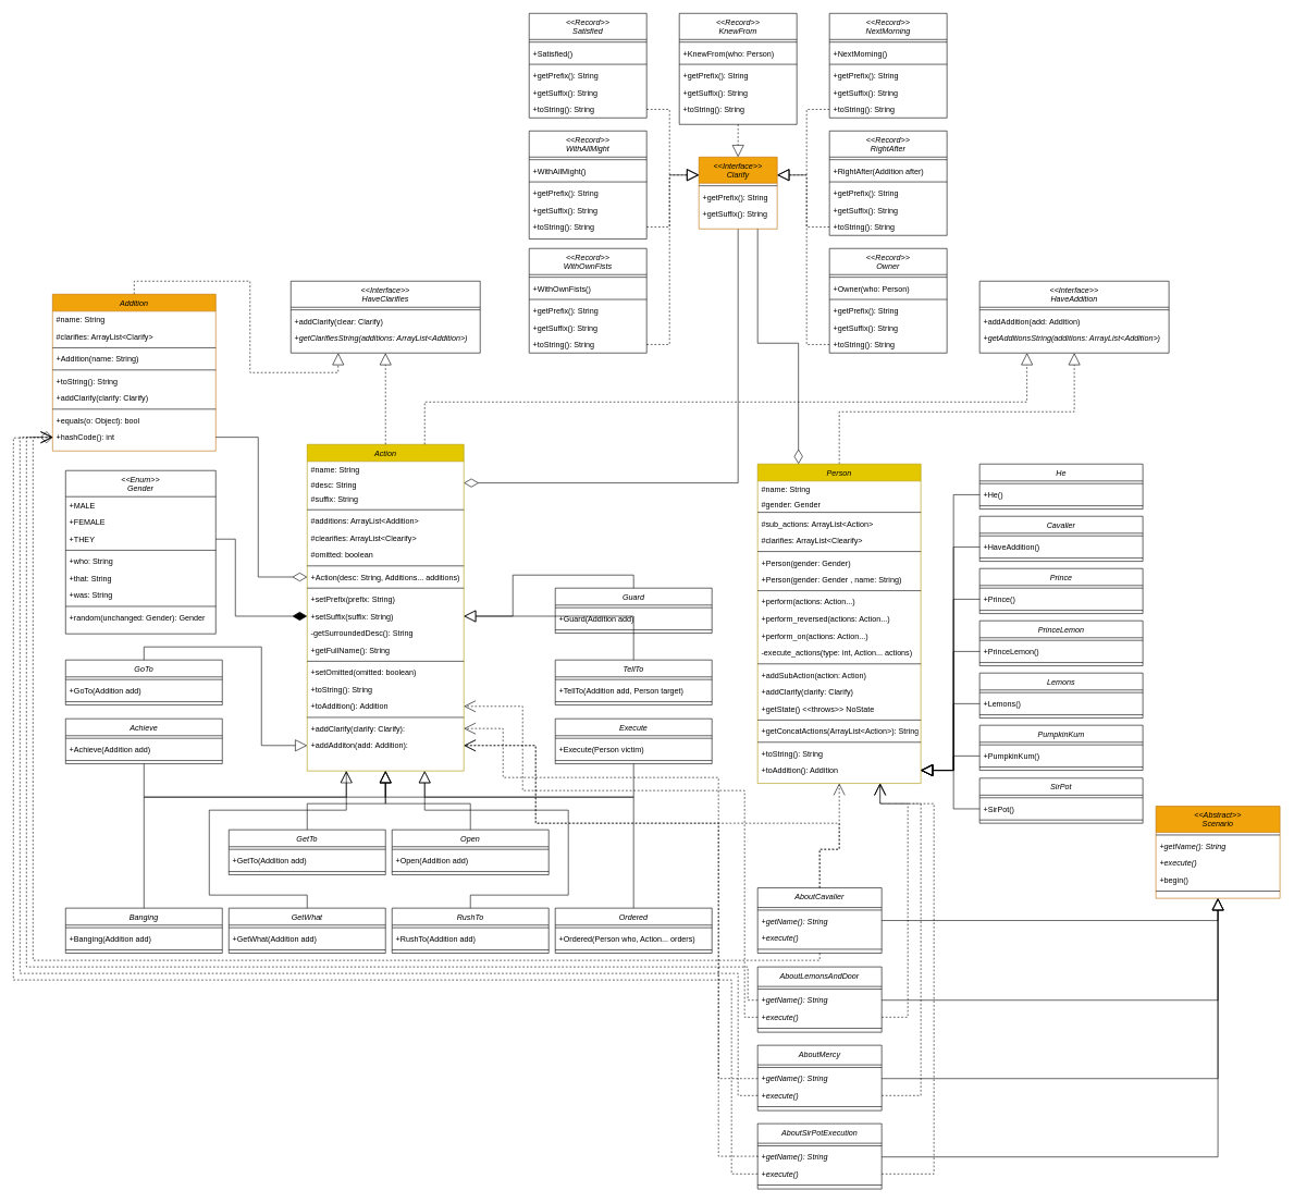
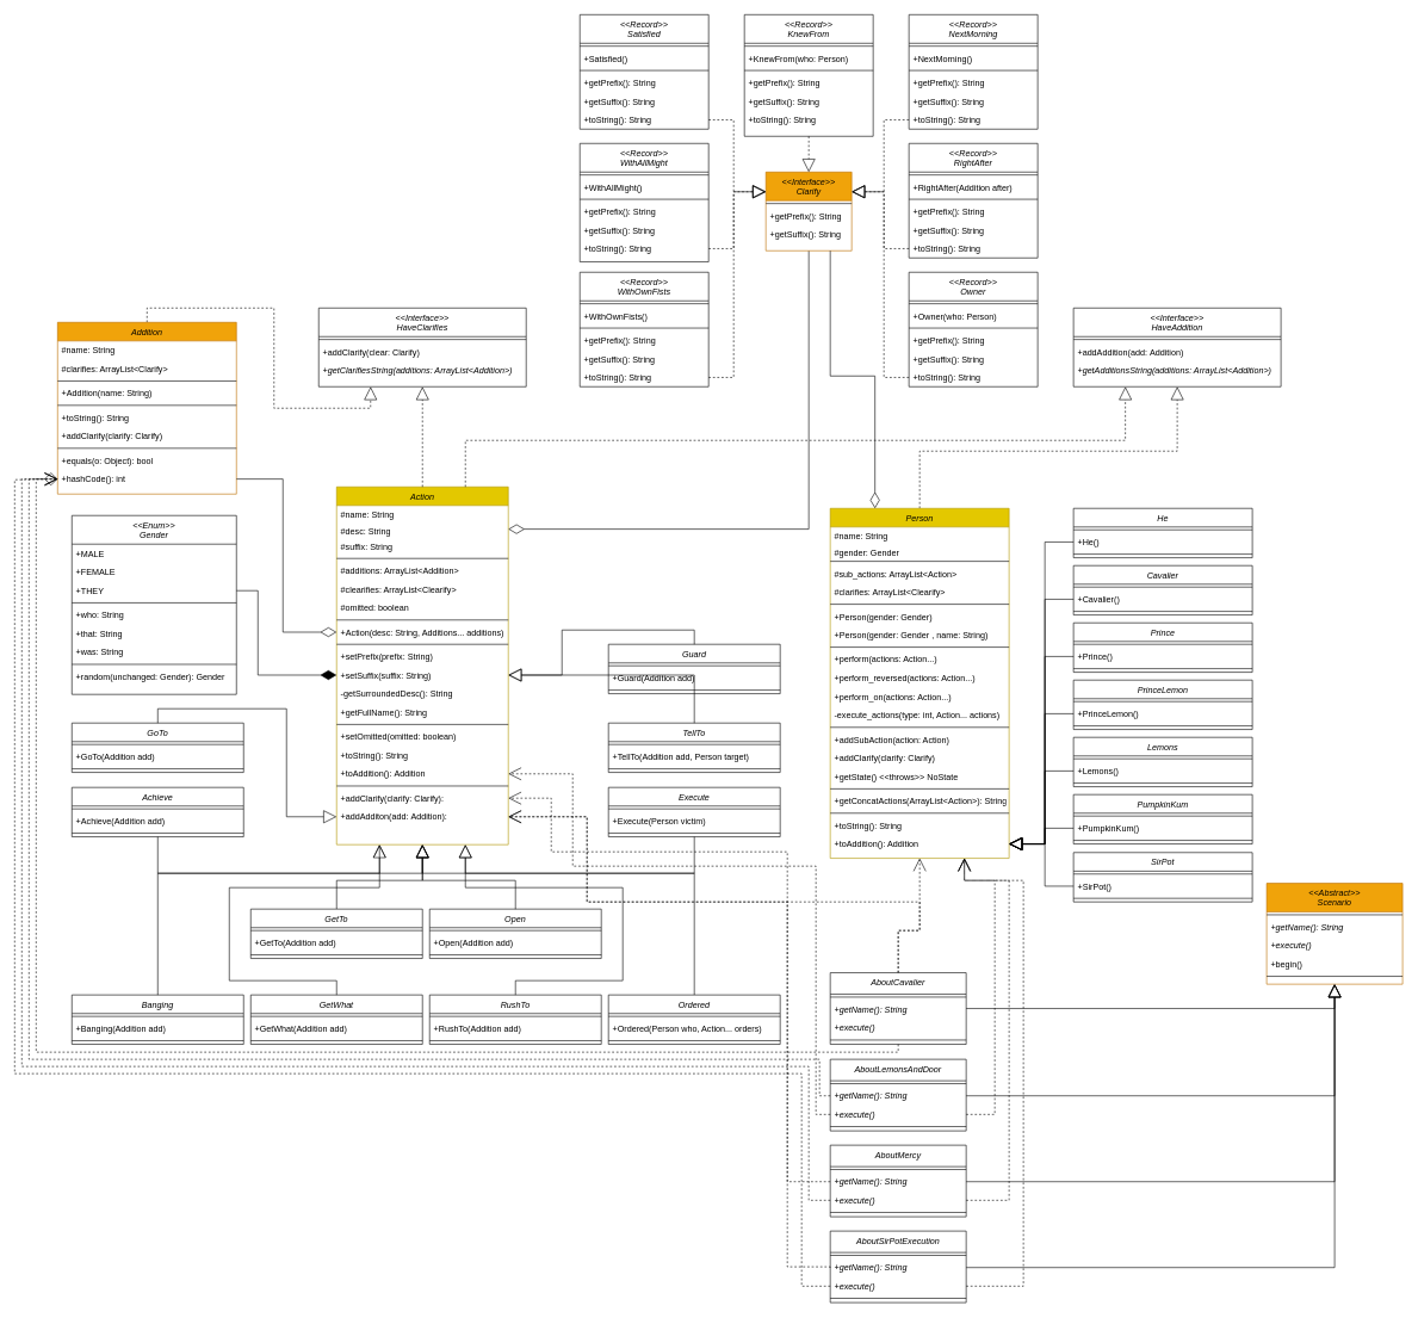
- <mxCell id="120" value="+HaveAddition()" style="text;align=left;verticalAlign=top;spacingLeft=4;spacingRight=4;overflow=hidden;rotatable=0;points=[[0,0.5],[1,0.5]];portConstraint=eastwest;rounded=0;shadow=0;html=0;" parent="118" vertex="1"><mxGeometry y="34" width="250" height="26" as="geometry" /></mxCell>
+ <mxCell id="120" value="+Cavalier()" style="text;align=left;verticalAlign=top;spacingLeft=4;spacingRight=4;overflow=hidden;rotatable=0;points=[[0,0.5],[1,0.5]];portConstraint=eastwest;rounded=0;shadow=0;html=0;" parent="118" vertex="1"><mxGeometry y="34" width="250" height="26" as="geometry" /></mxCell>
